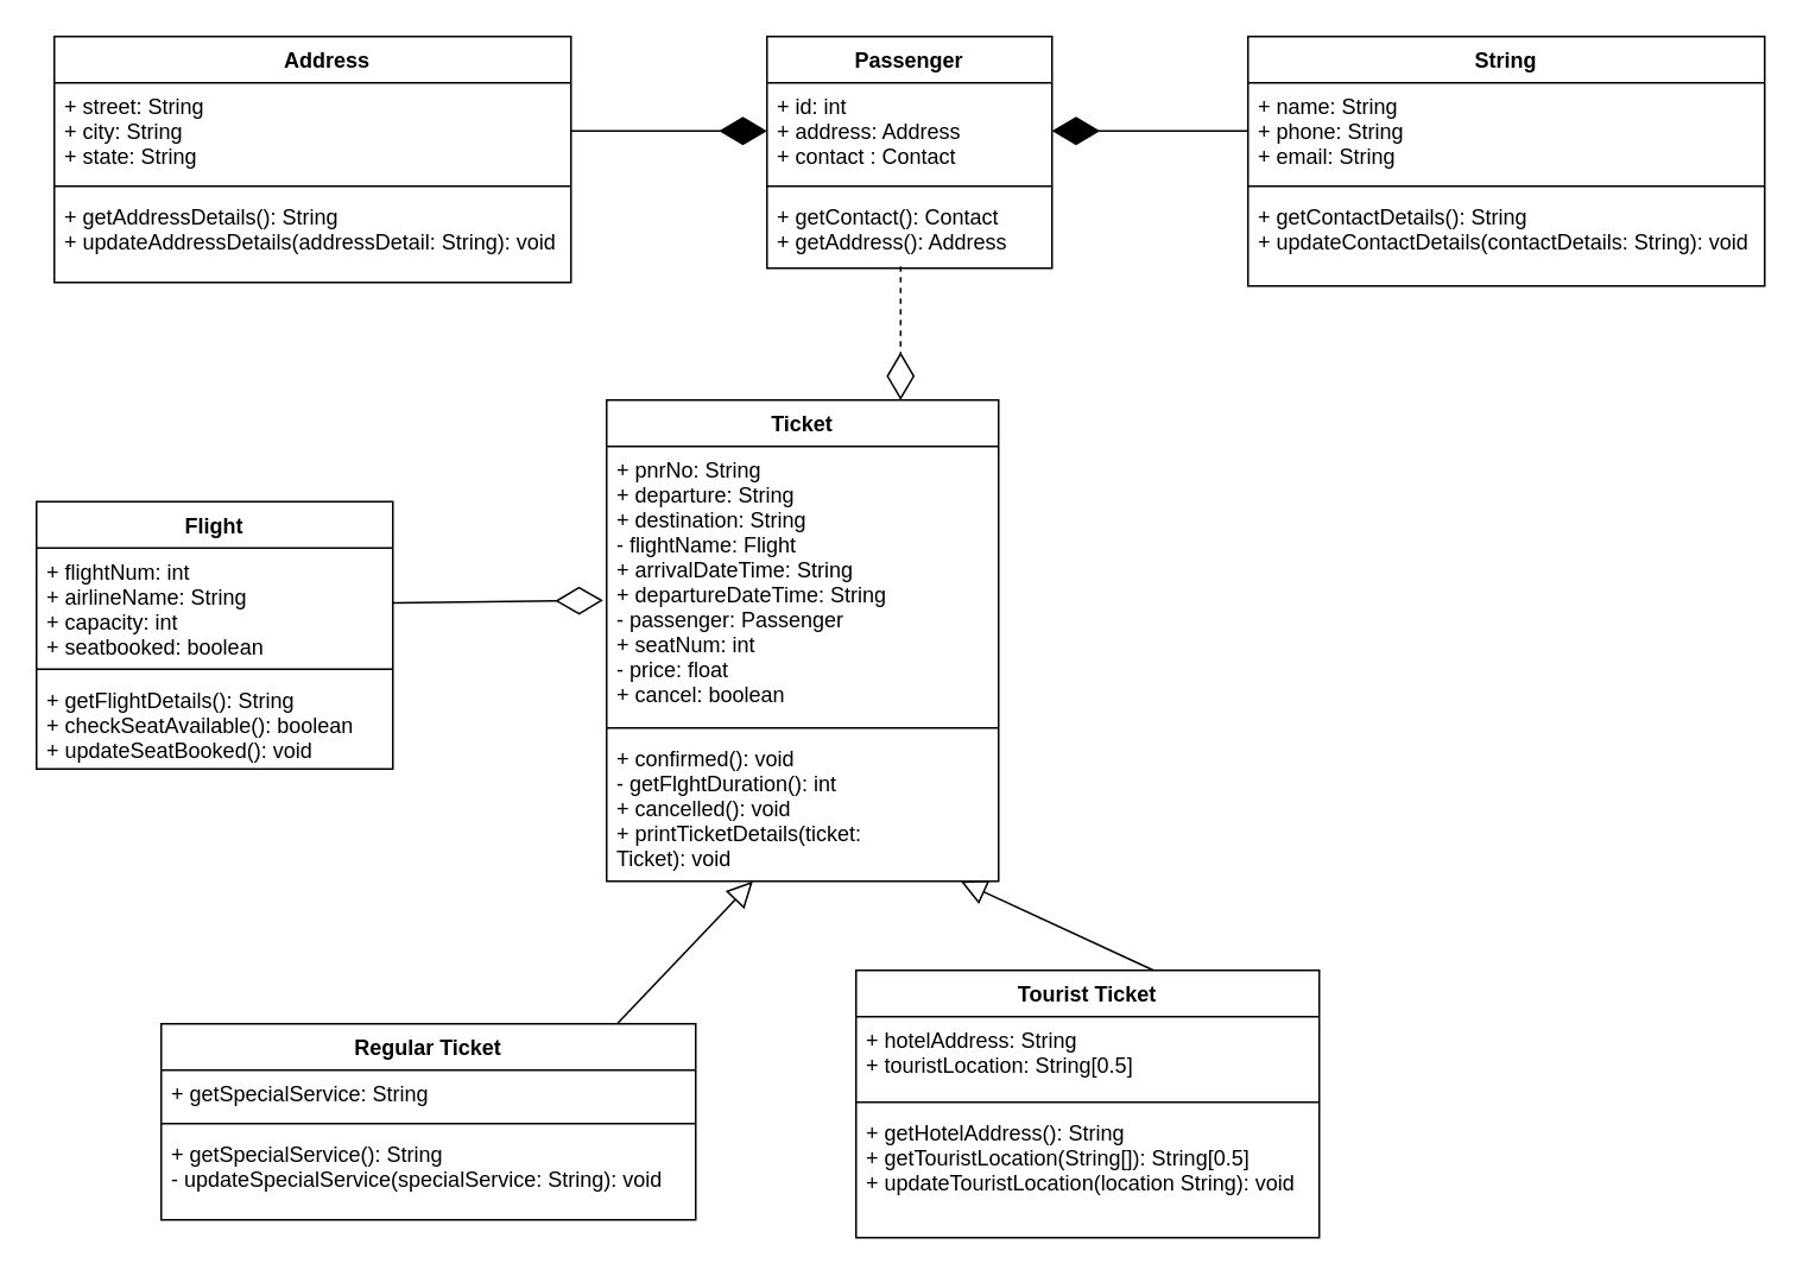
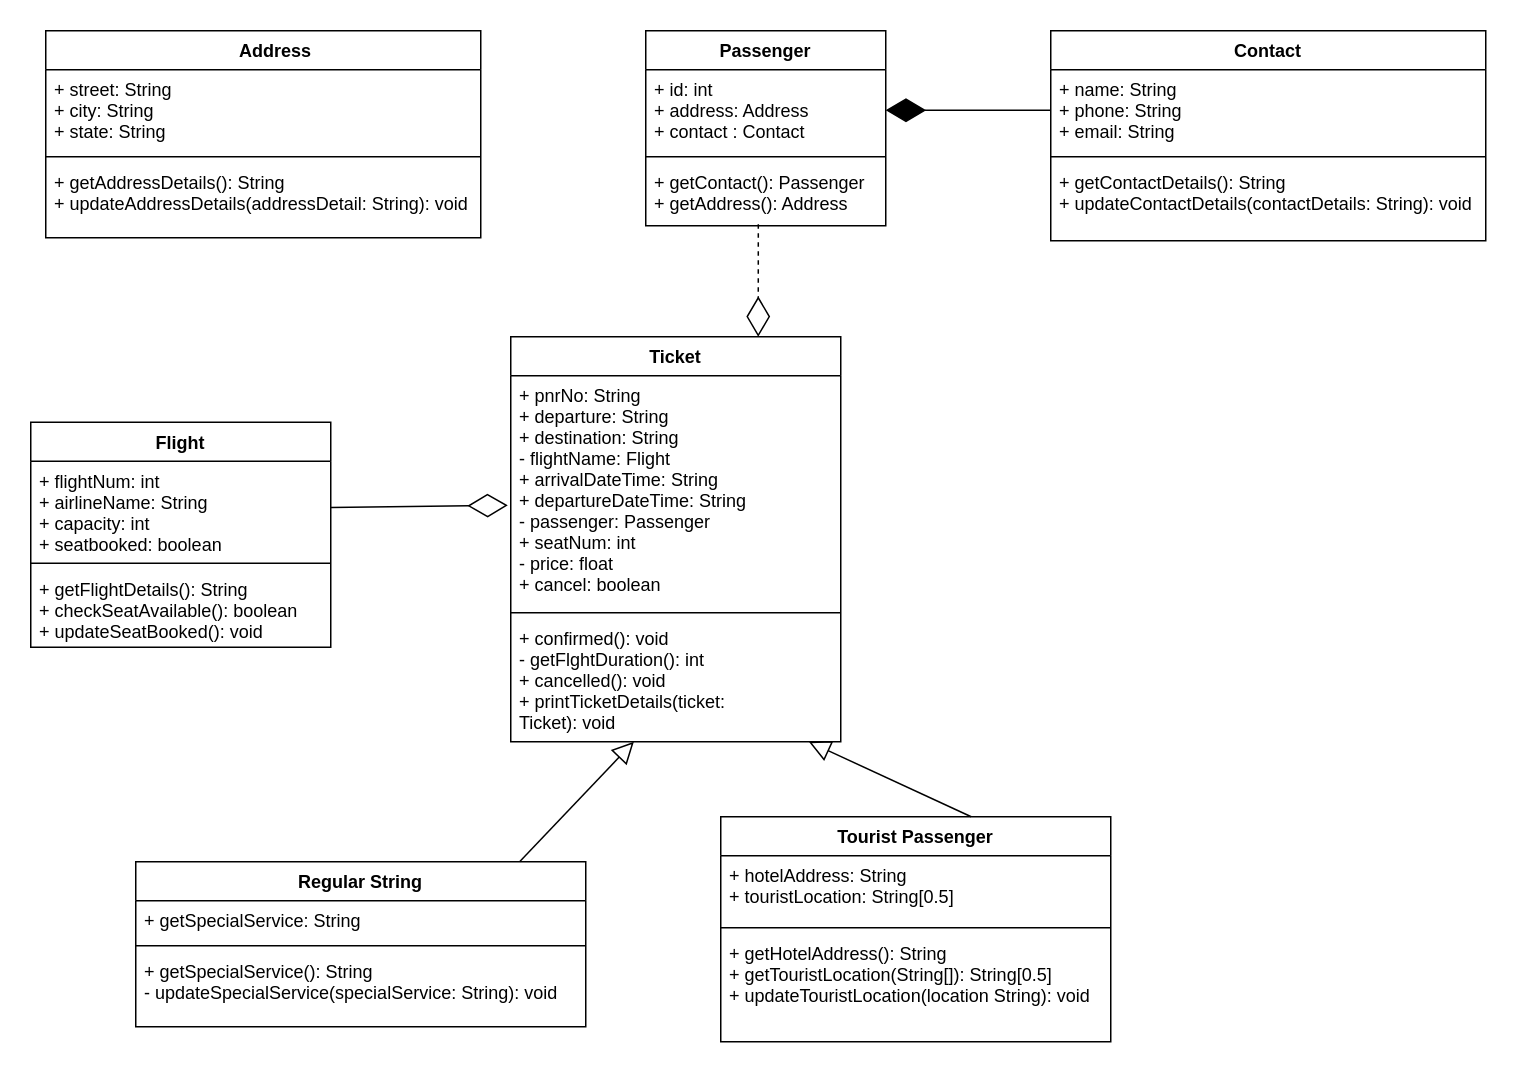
- <mxCell id="10" value="String" style="swimlane;fontStyle=1;align=center;verticalAlign=top;childLayout=stackLayout;horizontal=1;startSize=26;horizontalStack=0;resizeParent=1;resizeParentMax=0;resizeLast=0;collapsible=1;marginBottom=0;" parent="1" vertex="1"><mxGeometry x="700" y="20" width="290" height="140" as="geometry" /></mxCell>
+ <mxCell id="10" value="Contact" style="swimlane;fontStyle=1;align=center;verticalAlign=top;childLayout=stackLayout;horizontal=1;startSize=26;horizontalStack=0;resizeParent=1;resizeParentMax=0;resizeLast=0;collapsible=1;marginBottom=0;" parent="1" vertex="1"><mxGeometry x="700" y="20" width="290" height="140" as="geometry" /></mxCell>
- <mxCell id="31" value="" style="endArrow=diamondThin;endFill=1;endSize=24;html=1;entryX=0;entryY=0.5;entryDx=0;entryDy=0;" parent="1" source="7" target="19" edge="1"><mxGeometry width="160" relative="1" as="geometry"><mxPoint x="300" y="110" as="sourcePoint" /><mxPoint x="290" y="234" as="targetPoint" /></mxGeometry></mxCell>
- <mxCell id="21" value="+ getContact(): Contact&#10;+ getAddress(): Address&#10;" style="text;strokeColor=none;fillColor=none;align=left;verticalAlign=top;spacingLeft=4;spacingRight=4;overflow=hidden;rotatable=0;points=[[0,0.5],[1,0.5]];portConstraint=eastwest;" parent="18" vertex="1"><mxGeometry y="88" width="160" height="42" as="geometry" /></mxCell>
+ <mxCell id="21" value="+ getContact(): Passenger&#10;+ getAddress(): Address&#10;" style="text;strokeColor=none;fillColor=none;align=left;verticalAlign=top;spacingLeft=4;spacingRight=4;overflow=hidden;rotatable=0;points=[[0,0.5],[1,0.5]];portConstraint=eastwest;" parent="18" vertex="1"><mxGeometry y="88" width="160" height="42" as="geometry" /></mxCell>
- <mxCell id="26" value="Tourist Ticket" style="swimlane;fontStyle=1;align=center;verticalAlign=top;childLayout=stackLayout;horizontal=1;startSize=26;horizontalStack=0;resizeParent=1;resizeParentMax=0;resizeLast=0;collapsible=1;marginBottom=0;" parent="1" vertex="1"><mxGeometry x="480" y="544" width="260" height="150" as="geometry" /></mxCell>
+ <mxCell id="26" value="Tourist Passenger" style="swimlane;fontStyle=1;align=center;verticalAlign=top;childLayout=stackLayout;horizontal=1;startSize=26;horizontalStack=0;resizeParent=1;resizeParentMax=0;resizeLast=0;collapsible=1;marginBottom=0;" parent="1" vertex="1"><mxGeometry x="480" y="544" width="260" height="150" as="geometry" /></mxCell>
- <mxCell id="22" value="Regular Ticket" style="swimlane;fontStyle=1;align=center;verticalAlign=top;childLayout=stackLayout;horizontal=1;startSize=26;horizontalStack=0;resizeParent=1;resizeParentMax=0;resizeLast=0;collapsible=1;marginBottom=0;" parent="1" vertex="1"><mxGeometry x="90" y="574" width="300" height="110" as="geometry" /></mxCell>
+ <mxCell id="22" value="Regular String" style="swimlane;fontStyle=1;align=center;verticalAlign=top;childLayout=stackLayout;horizontal=1;startSize=26;horizontalStack=0;resizeParent=1;resizeParentMax=0;resizeLast=0;collapsible=1;marginBottom=0;" parent="1" vertex="1"><mxGeometry x="90" y="574" width="300" height="110" as="geometry" /></mxCell>
